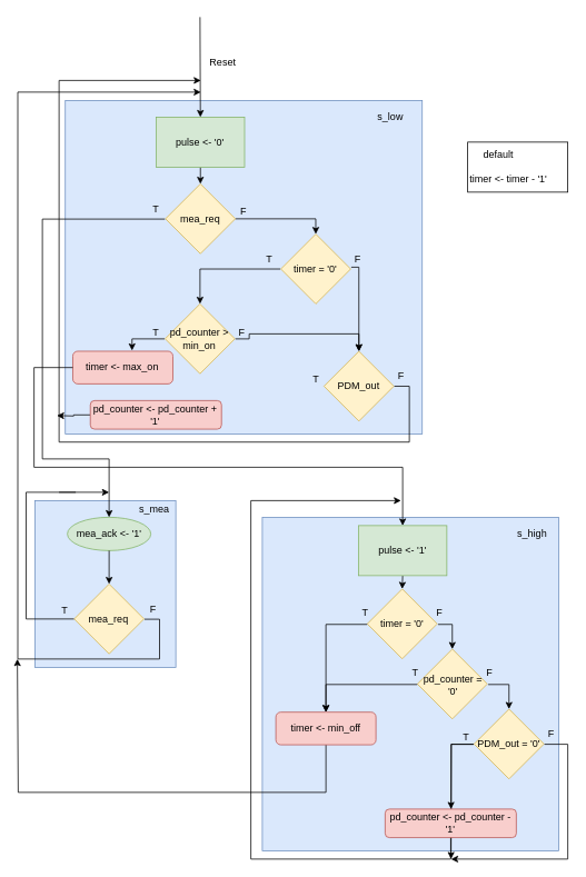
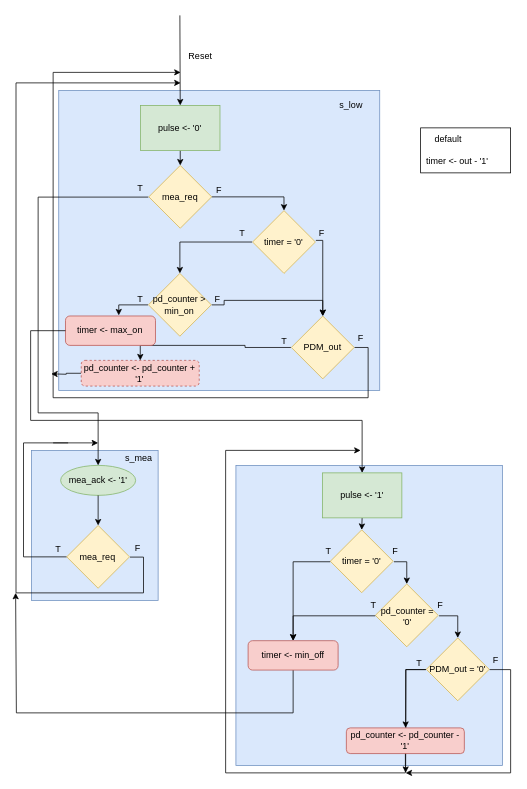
- <mxCell id="9" value="timer &amp;lt;- timer - '1'" style="text;html=1;align=center;verticalAlign=middle;whiteSpace=wrap;rounded=0;" parent="1" vertex="1"><mxGeometry x="549.05" y="200" width="120" height="30" as="geometry" /></mxCell>
+ <mxCell id="9" value="timer &amp;lt;- out - '1'" style="text;html=1;align=center;verticalAlign=middle;whiteSpace=wrap;rounded=0;" parent="1" vertex="1"><mxGeometry x="549.05" y="200" width="120" height="30" as="geometry" /></mxCell>
+ <mxCell id="23" style="edgeStyle=orthogonalEdgeStyle;rounded=0;orthogonalLoop=1;jettySize=auto;html=1;" parent="1" source="18" target="22" edge="1"><mxGeometry relative="1" as="geometry" /></mxCell>
- <mxCell id="22" value="pd_counter &amp;lt;- pd_counter + '1'" style="rounded=1;whiteSpace=wrap;html=1;fillColor=#f8cecc;strokeColor=#b85450;" parent="1" vertex="1"><mxGeometry x="107.48" y="480" width="157.323" height="34.286" as="geometry" /></mxCell>
+ <mxCell id="22" value="pd_counter &amp;lt;- pd_counter + '1'" style="rounded=1;whiteSpace=wrap;html=1;fillColor=#f8cecc;strokeColor=#b85450;dashed=1;" parent="1" vertex="1"><mxGeometry x="107.48" y="480" width="157.323" height="34.286" as="geometry" /></mxCell>
- <mxCell id="88" value="s_high" style="text;html=1;align=center;verticalAlign=middle;whiteSpace=wrap;rounded=0;" parent="1" vertex="1"><mxGeometry x="627" y="630" width="21" height="20" as="geometry" /></mxCell>
